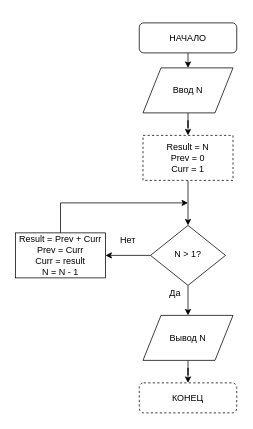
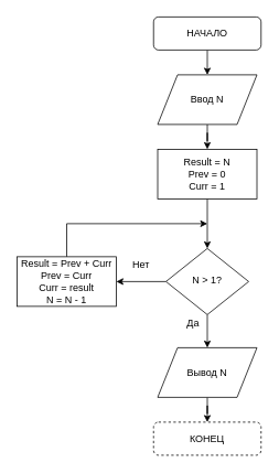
- <mxCell id="13" value="НАЧАЛО" style="rounded=1;whiteSpace=wrap;html=1;" vertex="1" parent="1"><mxGeometry x="185" y="30" width="130" height="40" as="geometry" /></mxCell>
+ <mxCell id="13" value="НАЧАЛО" style="rounded=1;whiteSpace=wrap;html=1;" vertex="1" parent="1"><mxGeometry x="185" y="20" width="130" height="40" as="geometry" /></mxCell>
- <mxCell id="10" value="Result = N&lt;br&gt;Prev = 0&lt;br&gt;Curr = 1" style="rounded=0;whiteSpace=wrap;html=1;dashed=1;" vertex="1" parent="1"><mxGeometry x="190" y="180" width="120" height="60" as="geometry" /></mxCell>
+ <mxCell id="10" value="Result = N&lt;br&gt;Prev = 0&lt;br&gt;Curr = 1" style="rounded=0;whiteSpace=wrap;html=1;" vertex="1" parent="1"><mxGeometry x="190" y="180" width="120" height="60" as="geometry" /></mxCell>
